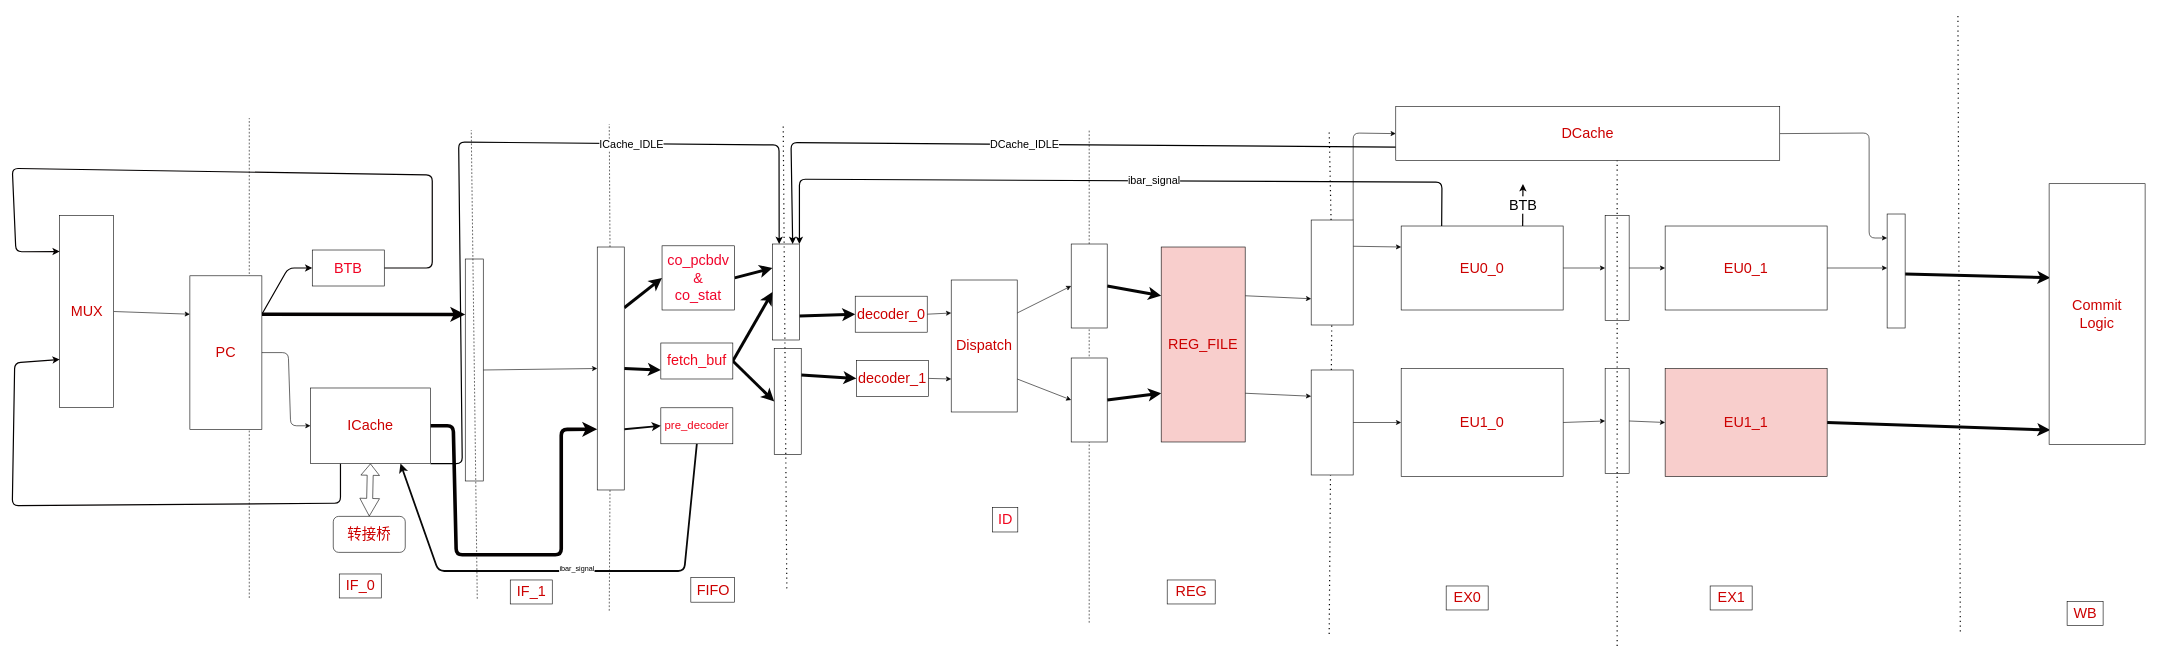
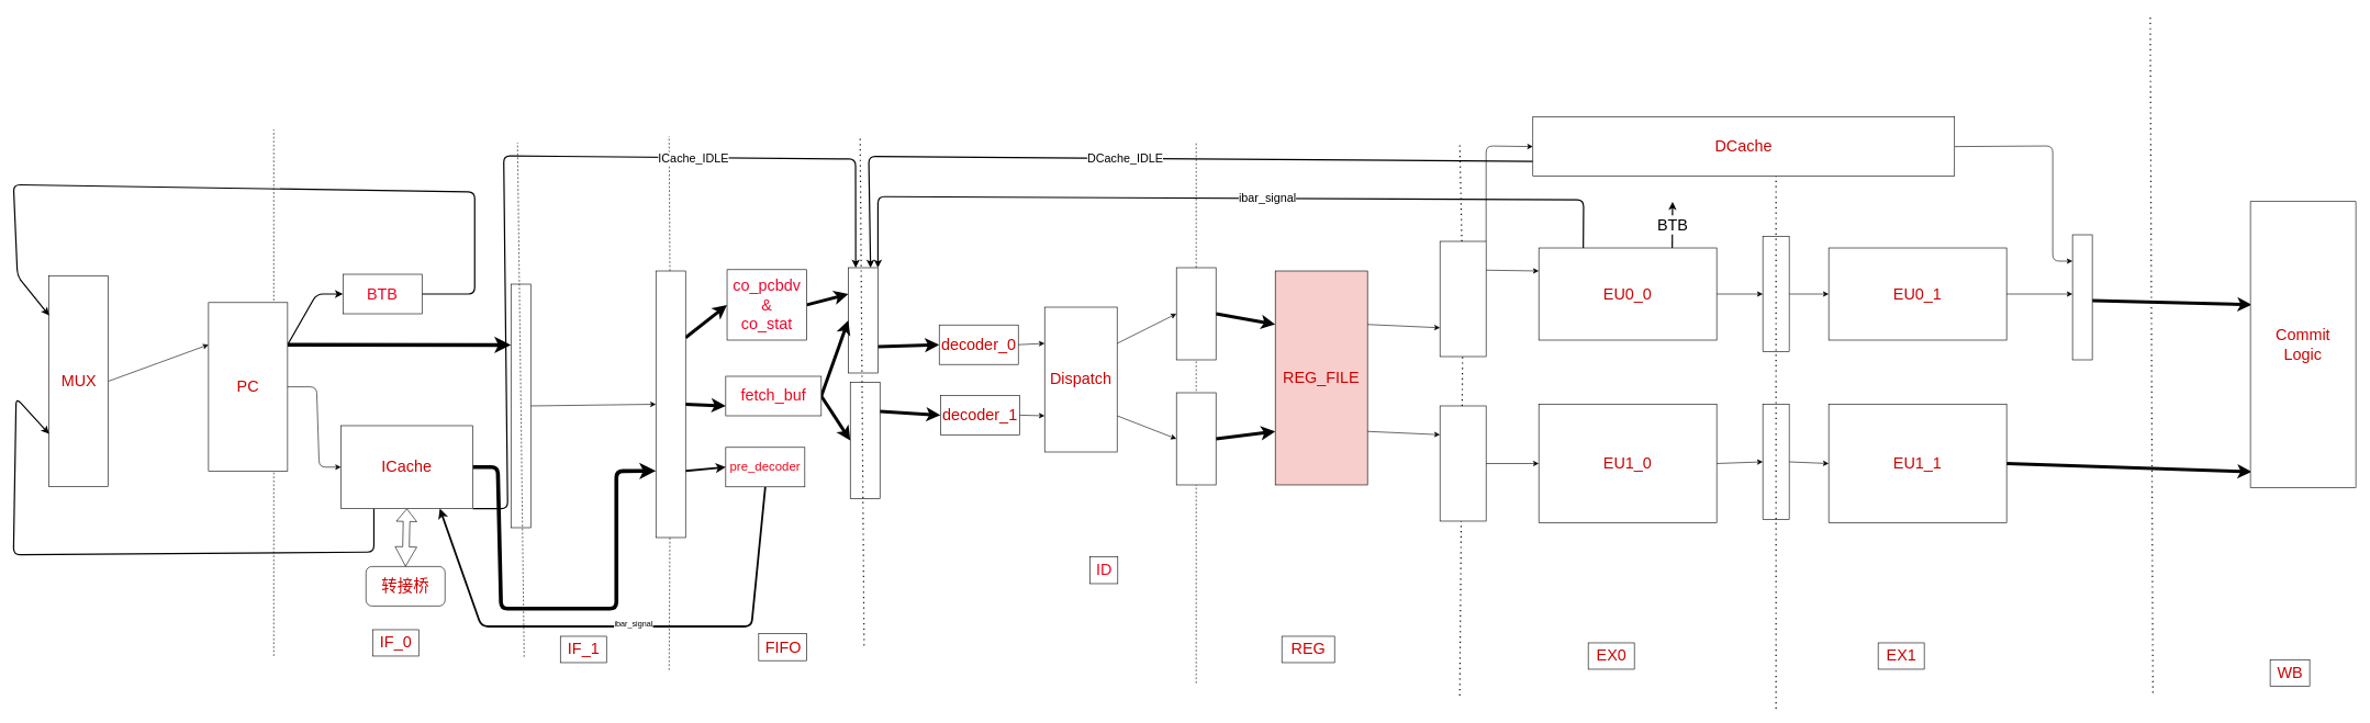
- <mxCell id="66" value="&lt;font style=&quot;font-size: 24px;&quot;&gt;MUX&lt;/font&gt;" style="shadow=0;dashed=0;align=center;html=1;strokeWidth=1;shape=mxgraph.rtl.abstract.entity;container=0;collapsible=0;kind=mux;drawPins=0;left=4;right=1;bottom=0;strokeColor=#050505;fontColor=#CC0000;" parent="1" vertex="1"><mxGeometry x="99" y="358.5" width="90" height="320" as="geometry" /></mxCell>
+ <mxCell id="66" value="&lt;font style=&quot;font-size: 24px;&quot;&gt;MUX&lt;/font&gt;" style="shadow=0;dashed=0;align=center;html=1;strokeWidth=1;shape=mxgraph.rtl.abstract.entity;container=0;collapsible=0;kind=mux;drawPins=0;left=4;right=1;bottom=0;strokeColor=#050505;fontColor=#CC0000;" parent="1" vertex="1"><mxGeometry x="74" y="418.5" width="90" height="320" as="geometry" /></mxCell>
- <mxCell id="84" value="&lt;font color=&quot;#f0071e&quot; style=&quot;font-size: 24px;&quot;&gt;fetch_buf&lt;/font&gt;" style="rounded=0;whiteSpace=wrap;html=1;" parent="1" vertex="1"><mxGeometry x="1101" y="571" width="120" height="60" as="geometry" /></mxCell>
+ <mxCell id="84" value="&lt;font color=&quot;#f0071e&quot; style=&quot;font-size: 24px;&quot;&gt;fetch_buf&lt;/font&gt;" style="rounded=0;whiteSpace=wrap;html=1;" parent="1" vertex="1"><mxGeometry x="1101" y="571" width="145" height="60" as="geometry" /></mxCell>
- <mxCell id="53" value="EU1_1" style="rounded=0;whiteSpace=wrap;html=1;fontSize=24;strokeColor=#050505;fontColor=#CC0000;fillColor=#f8cecc;" parent="1" vertex="1"><mxGeometry x="2775" y="613.5" width="270" height="180" as="geometry" /></mxCell>
+ <mxCell id="53" value="EU1_1" style="rounded=0;whiteSpace=wrap;html=1;fontSize=24;strokeColor=#050505;fontColor=#CC0000;" parent="1" vertex="1"><mxGeometry x="2775" y="613.5" width="270" height="180" as="geometry" /></mxCell>
